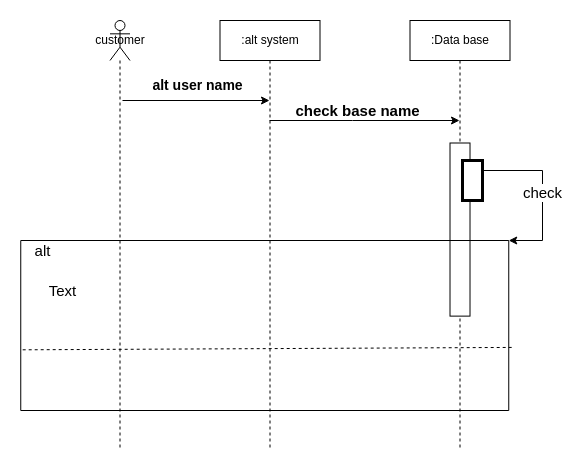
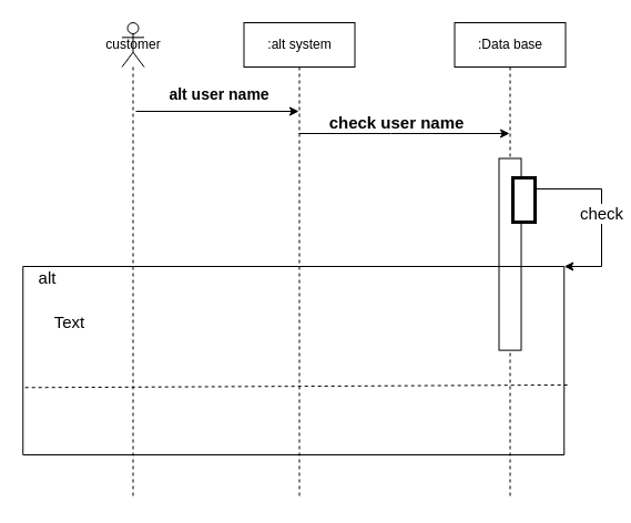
- <mxCell id="12" value="&lt;font style=&quot;font-size: 15px;&quot;&gt;&lt;b&gt;check base name&lt;/b&gt;&lt;/font&gt;" style="text;html=1;align=center;verticalAlign=middle;resizable=0;points=[];autosize=1;strokeColor=none;fillColor=none;fontSize=14;" vertex="1" parent="1"><mxGeometry x="282" y="95" width="150" height="30" as="geometry" /></mxCell>
+ <mxCell id="12" value="&lt;font style=&quot;font-size: 15px;&quot;&gt;&lt;b&gt;check user name&lt;/b&gt;&lt;/font&gt;" style="text;html=1;align=center;verticalAlign=middle;resizable=0;points=[];autosize=1;strokeColor=none;fillColor=none;fontSize=14;" vertex="1" parent="1"><mxGeometry x="282" y="95" width="150" height="30" as="geometry" /></mxCell>
